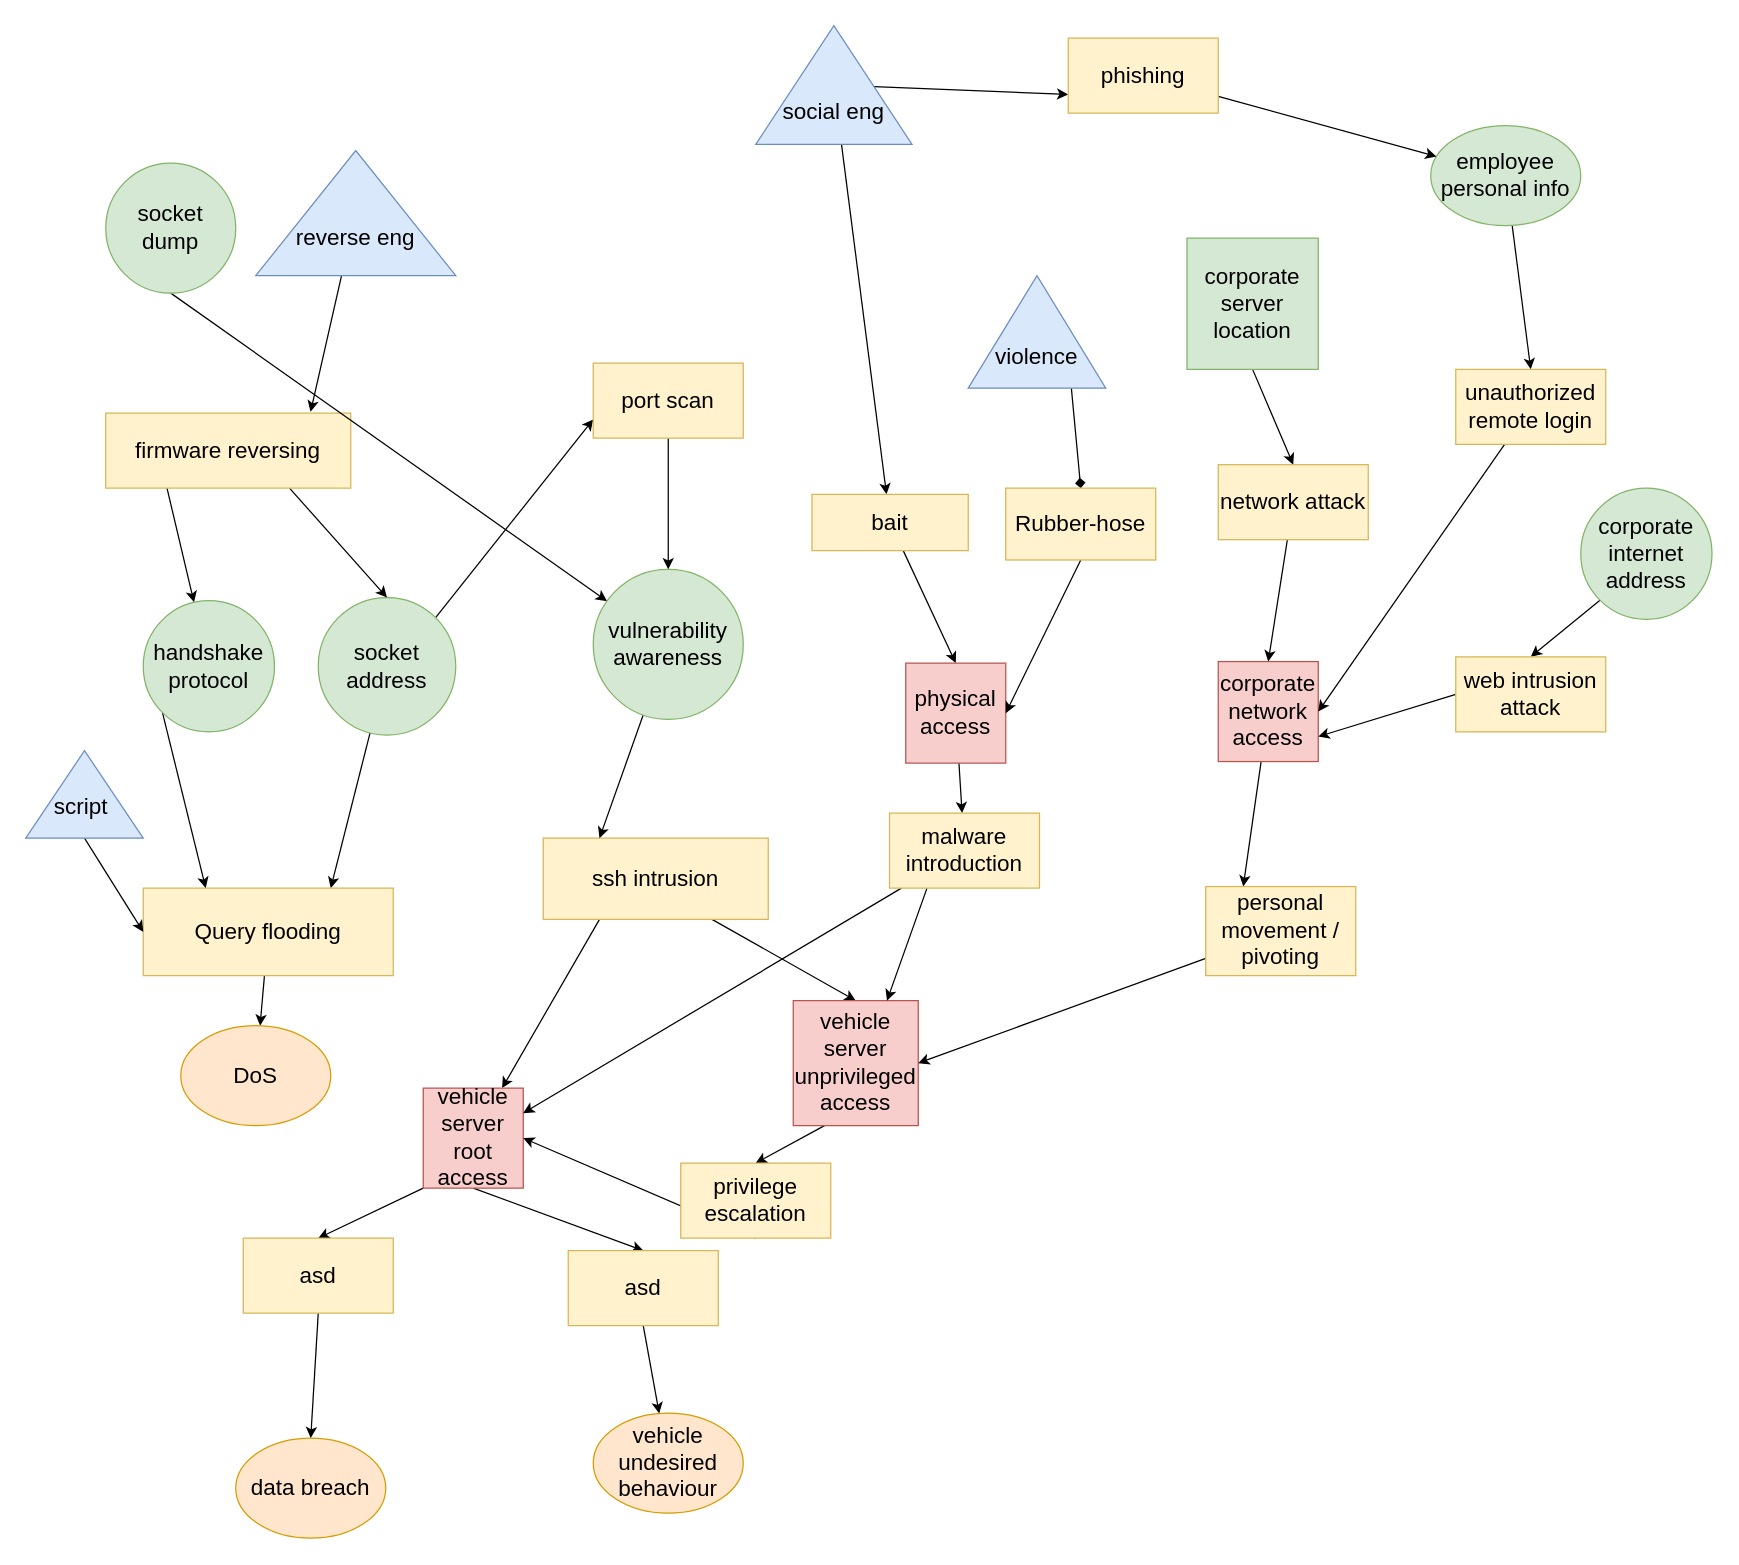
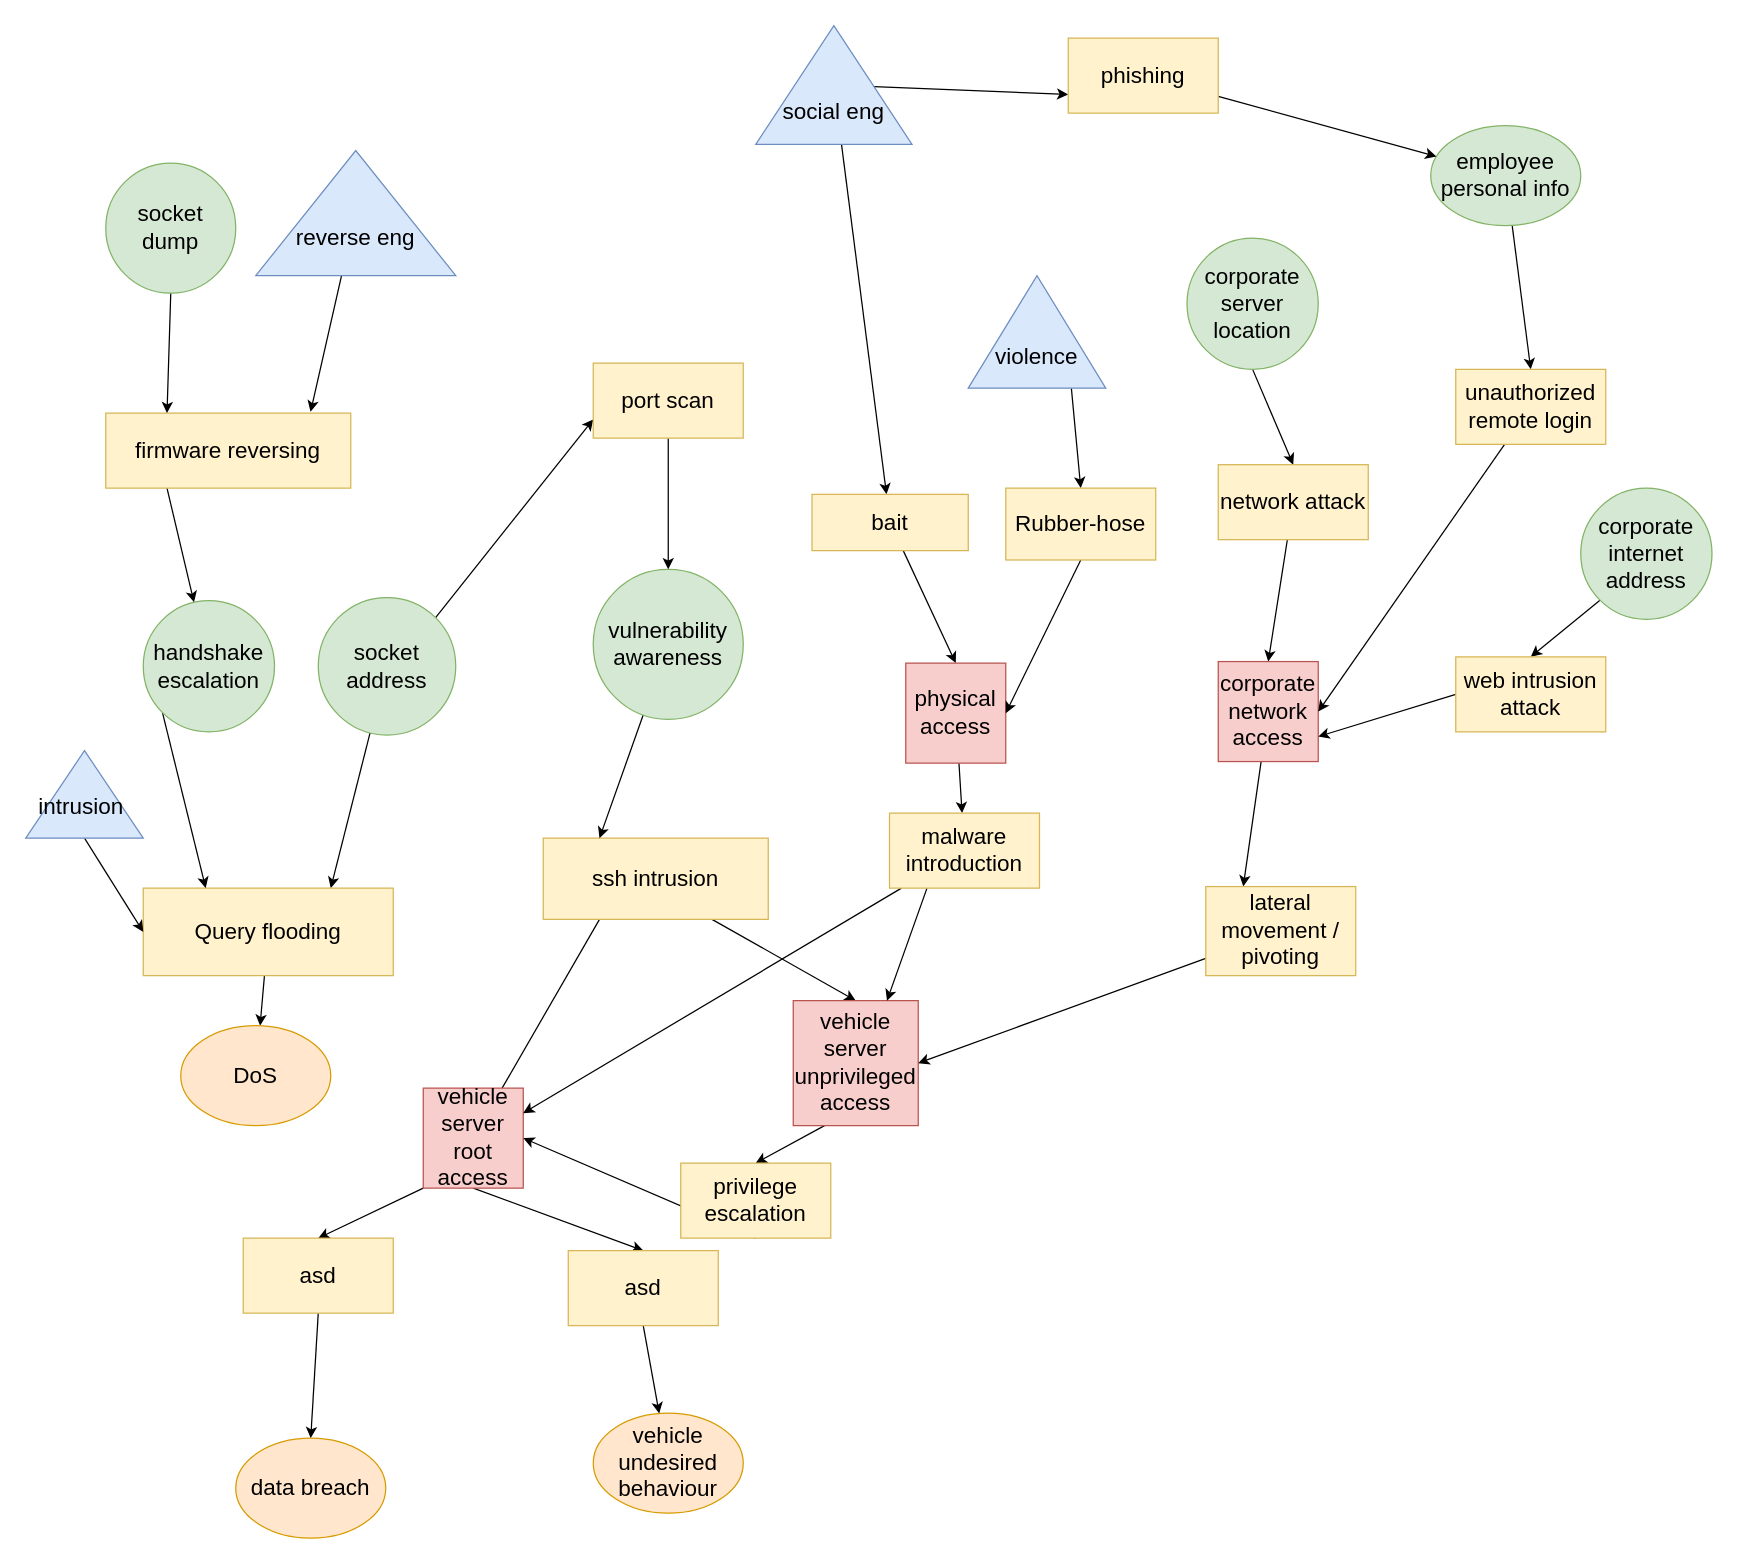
- <mxCell id="47" value="corporate server location" style="whiteSpace=wrap;html=1;aspect=fixed;fontSize=18;fillColor=#d5e8d4;strokeColor=#82b366;rounded=0;" parent="1" vertex="1"><mxGeometry x="949" y="190" width="105" height="105" as="geometry" /></mxCell>
+ <mxCell id="47" value="corporate server location" style="ellipse;whiteSpace=wrap;html=1;aspect=fixed;fontSize=18;fillColor=#d5e8d4;strokeColor=#82b366;" parent="1" vertex="1"><mxGeometry x="949" y="190" width="105" height="105" as="geometry" /></mxCell>
- <mxCell id="17" style="edgeStyle=none;rounded=0;orthogonalLoop=1;jettySize=auto;html=1;exitX=0.5;exitY=1;exitDx=0;exitDy=0;fontSize=18;" parent="1" source="18" target="30" edge="1"><mxGeometry relative="1" as="geometry"><mxPoint x="134.398" y="350" as="targetPoint" /></mxGeometry></mxCell>
+ <mxCell id="17" style="edgeStyle=none;rounded=0;orthogonalLoop=1;jettySize=auto;html=1;exitX=0.5;exitY=1;exitDx=0;exitDy=0;fontSize=18;entryX=0.25;entryY=0;entryDx=0;entryDy=0;" parent="1" source="18" target="14" edge="1"><mxGeometry relative="1" as="geometry"><mxPoint x="134.398" y="350" as="targetPoint" /></mxGeometry></mxCell>
- <mxCell id="36" style="edgeStyle=none;rounded=0;orthogonalLoop=1;jettySize=auto;html=1;entryX=0.5;entryY=0;entryDx=0;entryDy=0;fontSize=18;exitX=0;exitY=0.75;exitDx=0;exitDy=0;endArrow=diamond;" parent="1" source="56" target="55" edge="1"><mxGeometry relative="1" as="geometry"><mxPoint x="824" y="290" as="sourcePoint" /></mxGeometry></mxCell>
+ <mxCell id="36" style="edgeStyle=none;rounded=0;orthogonalLoop=1;jettySize=auto;html=1;entryX=0.5;entryY=0;entryDx=0;entryDy=0;fontSize=18;exitX=0;exitY=0.75;exitDx=0;exitDy=0;" parent="1" source="56" target="55" edge="1"><mxGeometry relative="1" as="geometry"><mxPoint x="824" y="290" as="sourcePoint" /></mxGeometry></mxCell>
- <mxCell id="13" style="edgeStyle=none;rounded=0;orthogonalLoop=1;jettySize=auto;html=1;entryX=0.5;entryY=0;entryDx=0;entryDy=0;exitX=0.75;exitY=1;exitDx=0;exitDy=0;fontSize=18;" parent="1" source="14" target="4" edge="1"><mxGeometry relative="1" as="geometry"><mxPoint x="398" y="475.09" as="sourcePoint" /></mxGeometry></mxCell>
- <mxCell id="8" value="handshake protocol" style="ellipse;whiteSpace=wrap;html=1;aspect=fixed;fillColor=#d5e8d4;strokeColor=#82b366;fontSize=18;" parent="1" vertex="1"><mxGeometry x="114" y="480" width="105" height="105" as="geometry" /></mxCell>
+ <mxCell id="8" value="handshake escalation" style="ellipse;whiteSpace=wrap;html=1;aspect=fixed;fillColor=#d5e8d4;strokeColor=#82b366;fontSize=18;" parent="1" vertex="1"><mxGeometry x="114" y="480" width="105" height="105" as="geometry" /></mxCell>
- <mxCell id="10" value="script&amp;nbsp;" style="triangle;whiteSpace=wrap;html=1;direction=north;fillColor=#dae8fc;strokeColor=#6c8ebf;fontSize=18;spacingBottom=-20;" parent="1" vertex="1"><mxGeometry x="20" y="600" width="94" height="70" as="geometry" /></mxCell>
+ <mxCell id="10" value="intrusion&amp;nbsp;" style="triangle;whiteSpace=wrap;html=1;direction=north;fillColor=#dae8fc;strokeColor=#6c8ebf;fontSize=18;spacingBottom=-20;" parent="1" vertex="1"><mxGeometry x="20" y="600" width="94" height="70" as="geometry" /></mxCell>
- <mxCell id="54" value="personal movement / pivoting" style="rounded=0;whiteSpace=wrap;html=1;fontSize=18;fillColor=#fff2cc;strokeColor=#d6b656;" parent="1" vertex="1"><mxGeometry x="964" y="708.75" width="120" height="71.25" as="geometry" /></mxCell>
+ <mxCell id="54" value="lateral movement / pivoting" style="rounded=0;whiteSpace=wrap;html=1;fontSize=18;fillColor=#fff2cc;strokeColor=#d6b656;" parent="1" vertex="1"><mxGeometry x="964" y="708.75" width="120" height="71.25" as="geometry" /></mxCell>
- <mxCell id="19" style="edgeStyle=none;rounded=0;orthogonalLoop=1;jettySize=auto;html=1;exitX=0.25;exitY=1;exitDx=0;exitDy=0;fontSize=18;" parent="1" source="21" target="24" edge="1"><mxGeometry relative="1" as="geometry" /></mxCell>
+ <mxCell id="19" style="edgeStyle=none;rounded=0;orthogonalLoop=1;jettySize=auto;html=1;exitX=0.25;exitY=1;exitDx=0;exitDy=0;fontSize=18;endArrow=none;" parent="1" source="21" target="24" edge="1"><mxGeometry relative="1" as="geometry" /></mxCell>
